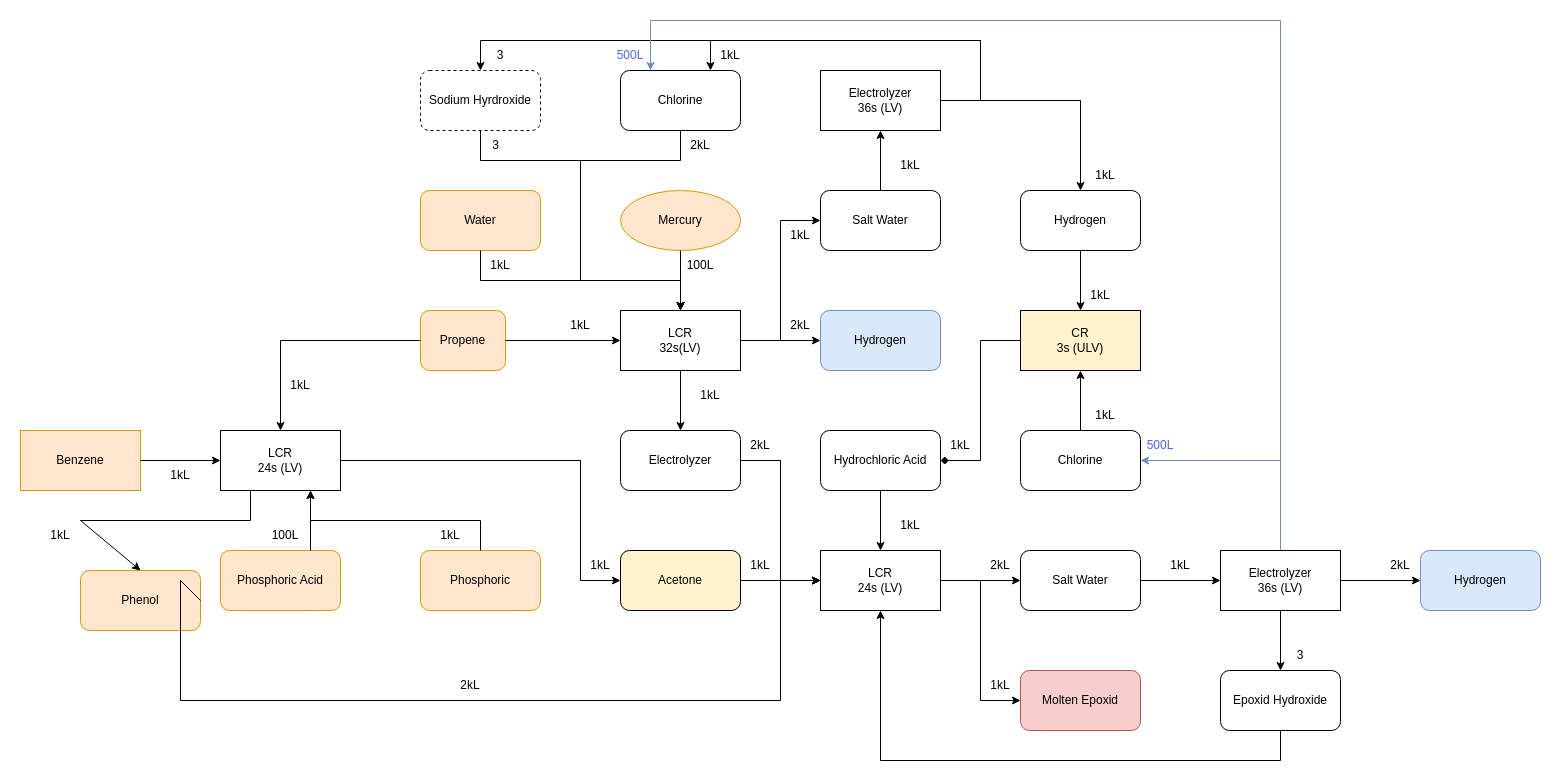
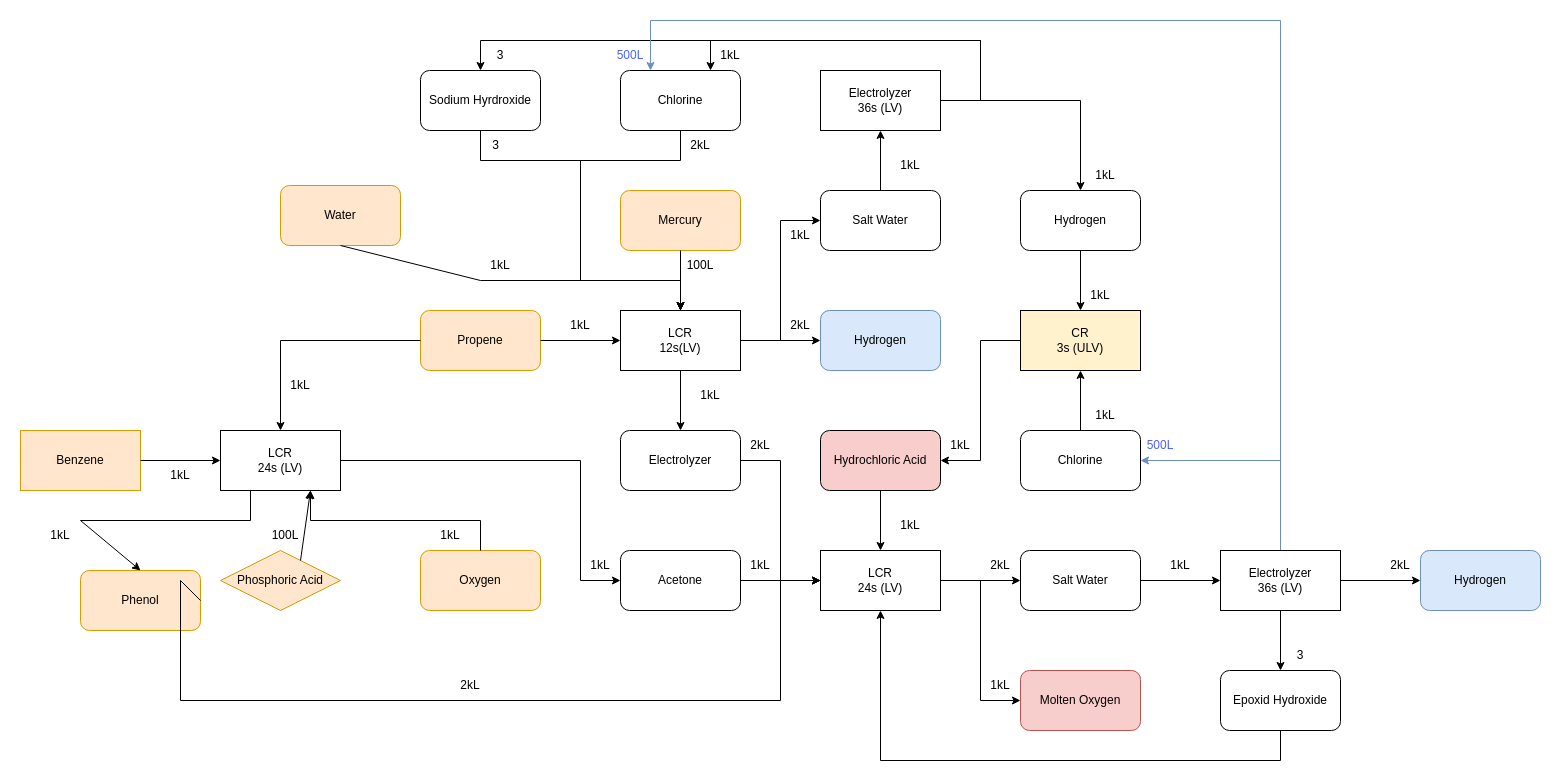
- <mxCell id="19" value="Sodium Hyrdroxide" style="rounded=1;whiteSpace=wrap;html=1;dashed=1;" parent="1" vertex="1"><mxGeometry x="420" y="70" width="120" height="60" as="geometry" /></mxCell>
+ <mxCell id="19" value="Sodium Hyrdroxide" style="rounded=1;whiteSpace=wrap;html=1;" parent="1" vertex="1"><mxGeometry x="420" y="70" width="120" height="60" as="geometry" /></mxCell>
- <mxCell id="5" value="Water" style="rounded=1;whiteSpace=wrap;html=1;fillColor=#ffe6cc;strokeColor=#d79b00;" parent="1" vertex="1"><mxGeometry x="420" y="190" width="120" height="60" as="geometry" /></mxCell>
+ <mxCell id="5" value="Water" style="rounded=1;whiteSpace=wrap;html=1;fillColor=#ffe6cc;strokeColor=#d79b00;" parent="1" vertex="1"><mxGeometry x="280" y="185" width="120" height="60" as="geometry" /></mxCell>
- <mxCell id="6" value="Mercury" style="ellipse;whiteSpace=wrap;html=1;fillColor=#ffe6cc;strokeColor=#d79b00;" parent="1" vertex="1"><mxGeometry x="620" y="190" width="120" height="60" as="geometry" /></mxCell>
+ <mxCell id="6" value="Mercury" style="rounded=1;whiteSpace=wrap;html=1;fillColor=#ffe6cc;strokeColor=#d79b00;" parent="1" vertex="1"><mxGeometry x="620" y="190" width="120" height="60" as="geometry" /></mxCell>
- <mxCell id="4" value="Propene" style="rounded=1;whiteSpace=wrap;html=1;fillColor=#ffe6cc;strokeColor=#d79b00;" parent="1" vertex="1"><mxGeometry x="420" y="310" width="85" height="60" as="geometry" /></mxCell>
+ <mxCell id="4" value="Propene" style="rounded=1;whiteSpace=wrap;html=1;fillColor=#ffe6cc;strokeColor=#d79b00;" parent="1" vertex="1"><mxGeometry x="420" y="310" width="120" height="60" as="geometry" /></mxCell>
- <mxCell id="10" value="LCR&lt;br&gt;32s(LV)" style="rounded=0;whiteSpace=wrap;html=1;" parent="1" vertex="1"><mxGeometry x="620" y="310" width="120" height="60" as="geometry" /></mxCell>
+ <mxCell id="10" value="LCR&lt;br&gt;12s(LV)" style="rounded=0;whiteSpace=wrap;html=1;" parent="1" vertex="1"><mxGeometry x="620" y="310" width="120" height="60" as="geometry" /></mxCell>
- <mxCell id="63" value="Hydrochloric Acid" style="rounded=1;whiteSpace=wrap;html=1;" parent="1" vertex="1"><mxGeometry x="820" y="430" width="120" height="60" as="geometry" /></mxCell>
+ <mxCell id="63" value="Hydrochloric Acid" style="rounded=1;whiteSpace=wrap;html=1;fillColor=#f8cecc;" parent="1" vertex="1"><mxGeometry x="820" y="430" width="120" height="60" as="geometry" /></mxCell>
- <mxCell id="64" value="" style="endArrow=diamond;html=1;rounded=0;exitX=0;exitY=0.5;exitDx=0;exitDy=0;entryX=1;entryY=0.5;entryDx=0;entryDy=0;" parent="1" source="59" target="63" edge="1"><mxGeometry width="50" height="50" relative="1" as="geometry"><mxPoint x="820" y="590" as="sourcePoint" /><mxPoint x="870" y="540" as="targetPoint" /><Array as="points"><mxPoint x="980" y="340" /><mxPoint x="980" y="460" /></Array></mxGeometry></mxCell>
+ <mxCell id="64" value="" style="endArrow=classic;html=1;rounded=0;exitX=0;exitY=0.5;exitDx=0;exitDy=0;entryX=1;entryY=0.5;entryDx=0;entryDy=0;" parent="1" source="59" target="63" edge="1"><mxGeometry width="50" height="50" relative="1" as="geometry"><mxPoint x="820" y="590" as="sourcePoint" /><mxPoint x="870" y="540" as="targetPoint" /><Array as="points"><mxPoint x="980" y="340" /><mxPoint x="980" y="460" /></Array></mxGeometry></mxCell>
- <mxCell id="33" value="Phosphoric Acid" style="rounded=1;whiteSpace=wrap;html=1;fillColor=#ffe6cc;strokeColor=#d79b00;" parent="1" vertex="1"><mxGeometry x="220" y="550" width="120" height="60" as="geometry" /></mxCell>
+ <mxCell id="33" value="Phosphoric Acid" style="rhombus;whiteSpace=wrap;html=1;fillColor=#ffe6cc;strokeColor=#d79b00;" parent="1" vertex="1"><mxGeometry x="220" y="550" width="120" height="60" as="geometry" /></mxCell>
- <mxCell id="34" value="Phosphoric" style="rounded=1;whiteSpace=wrap;html=1;fillColor=#ffe6cc;strokeColor=#d79b00;" parent="1" vertex="1"><mxGeometry x="420" y="550" width="120" height="60" as="geometry" /></mxCell>
+ <mxCell id="34" value="Oxygen" style="rounded=1;whiteSpace=wrap;html=1;fillColor=#ffe6cc;strokeColor=#d79b00;" parent="1" vertex="1"><mxGeometry x="420" y="550" width="120" height="60" as="geometry" /></mxCell>
- <mxCell id="46" value="Acetone" style="rounded=1;whiteSpace=wrap;html=1;fillColor=#fff2cc;" parent="1" vertex="1"><mxGeometry x="620" y="550" width="120" height="60" as="geometry" /></mxCell>
+ <mxCell id="46" value="Acetone" style="rounded=1;whiteSpace=wrap;html=1;" parent="1" vertex="1"><mxGeometry x="620" y="550" width="120" height="60" as="geometry" /></mxCell>
- <mxCell id="69" value="Molten Epoxid" style="rounded=1;whiteSpace=wrap;html=1;fillColor=#f8cecc;strokeColor=#b85450;" parent="1" vertex="1"><mxGeometry x="1020" y="670" width="120" height="60" as="geometry" /></mxCell>
+ <mxCell id="69" value="Molten Oxygen" style="rounded=1;whiteSpace=wrap;html=1;fillColor=#f8cecc;strokeColor=#b85450;" parent="1" vertex="1"><mxGeometry x="1020" y="670" width="120" height="60" as="geometry" /></mxCell>
